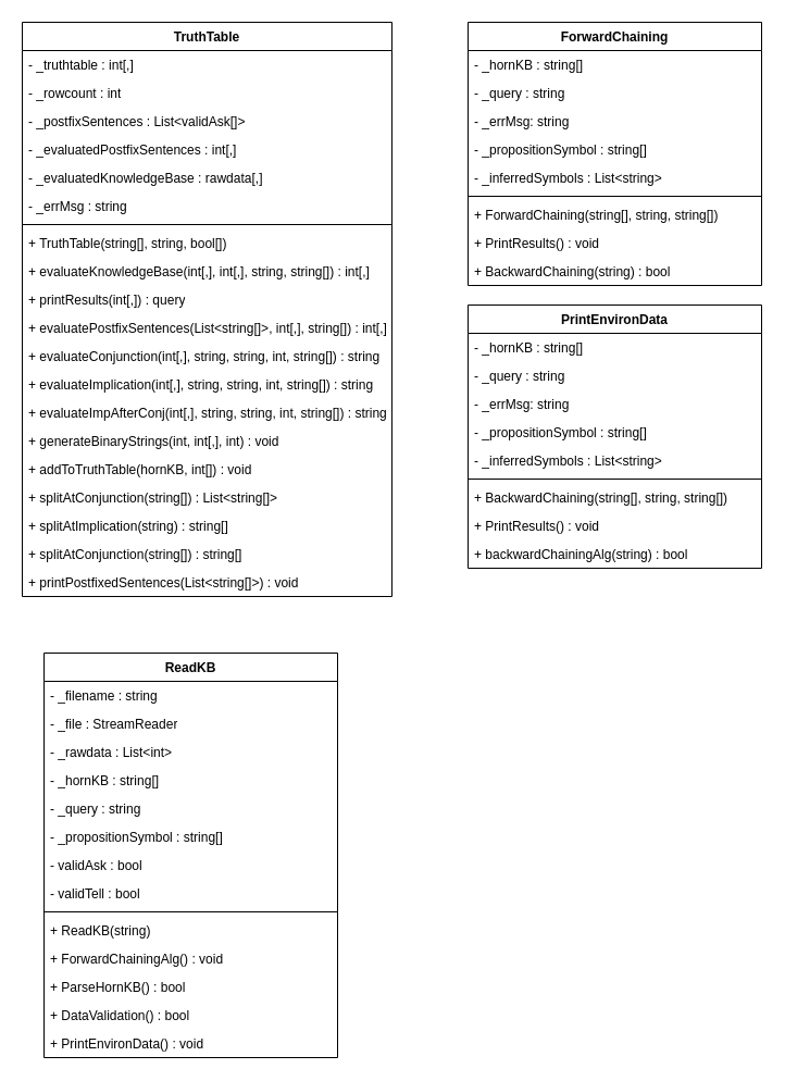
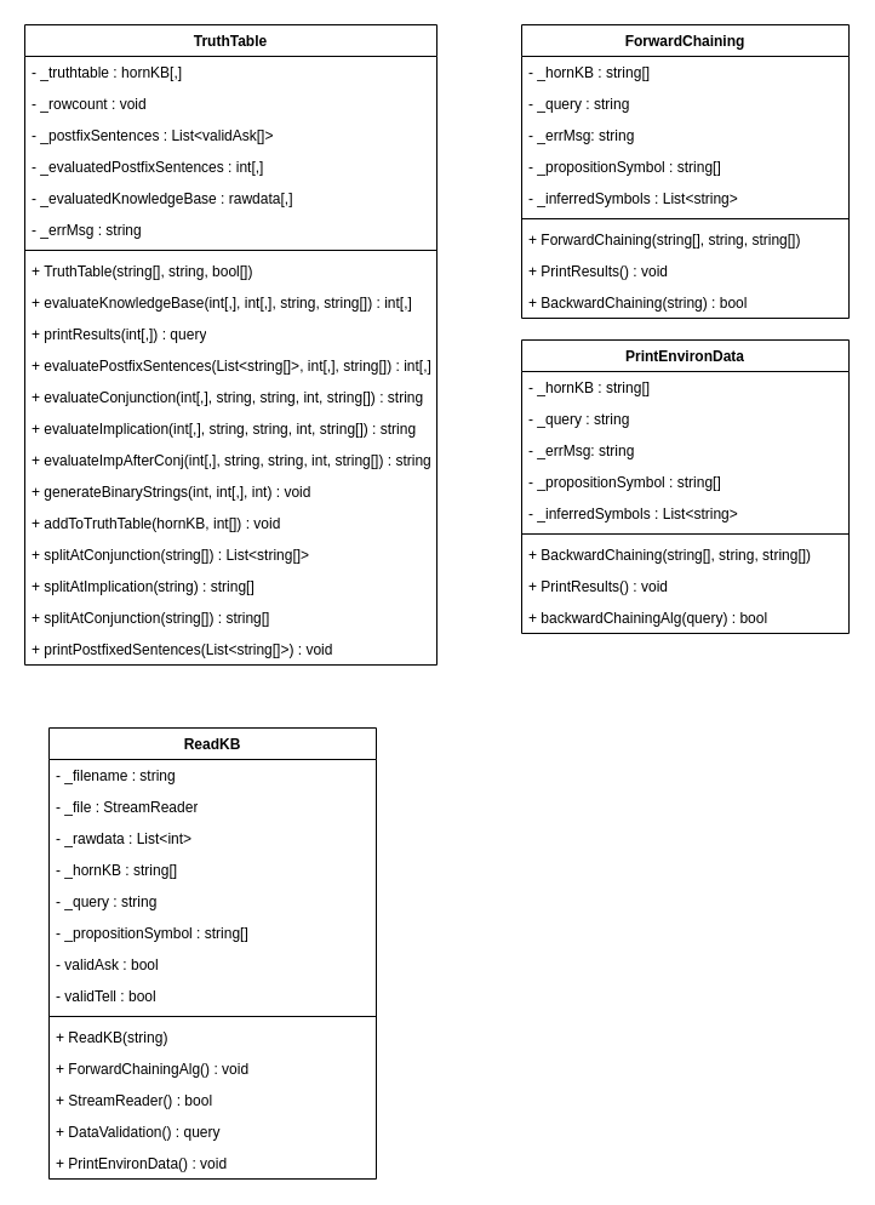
- <mxCell id="3" value="- _truthtable : int[,]" style="text;strokeColor=none;fillColor=none;align=left;verticalAlign=top;spacingLeft=4;spacingRight=4;overflow=hidden;rotatable=0;points=[[0,0.5],[1,0.5]];portConstraint=eastwest;whiteSpace=wrap;html=1;" parent="2" vertex="1"><mxGeometry y="26" width="340" height="26" as="geometry" /></mxCell>
+ <mxCell id="3" value="- _truthtable : hornKB[,]" style="text;strokeColor=none;fillColor=none;align=left;verticalAlign=top;spacingLeft=4;spacingRight=4;overflow=hidden;rotatable=0;points=[[0,0.5],[1,0.5]];portConstraint=eastwest;whiteSpace=wrap;html=1;" parent="2" vertex="1"><mxGeometry y="26" width="340" height="26" as="geometry" /></mxCell>
- <mxCell id="4" value="- _rowcount : int" style="text;strokeColor=none;fillColor=none;align=left;verticalAlign=top;spacingLeft=4;spacingRight=4;overflow=hidden;rotatable=0;points=[[0,0.5],[1,0.5]];portConstraint=eastwest;whiteSpace=wrap;html=1;" parent="2" vertex="1"><mxGeometry y="52" width="340" height="26" as="geometry" /></mxCell>
+ <mxCell id="4" value="- _rowcount : void" style="text;strokeColor=none;fillColor=none;align=left;verticalAlign=top;spacingLeft=4;spacingRight=4;overflow=hidden;rotatable=0;points=[[0,0.5],[1,0.5]];portConstraint=eastwest;whiteSpace=wrap;html=1;" parent="2" vertex="1"><mxGeometry y="52" width="340" height="26" as="geometry" /></mxCell>
- <mxCell id="42" value="+ backwardChainingAlg(string) : bool" style="text;strokeColor=none;fillColor=none;align=left;verticalAlign=top;spacingLeft=4;spacingRight=4;overflow=hidden;rotatable=0;points=[[0,0.5],[1,0.5]];portConstraint=eastwest;whiteSpace=wrap;html=1;" parent="33" vertex="1"><mxGeometry y="216" width="270" height="26" as="geometry" /></mxCell>
+ <mxCell id="42" value="+ backwardChainingAlg(query) : bool" style="text;strokeColor=none;fillColor=none;align=left;verticalAlign=top;spacingLeft=4;spacingRight=4;overflow=hidden;rotatable=0;points=[[0,0.5],[1,0.5]];portConstraint=eastwest;whiteSpace=wrap;html=1;" parent="33" vertex="1"><mxGeometry y="216" width="270" height="26" as="geometry" /></mxCell>
- <mxCell id="55" value="+ ParseHornKB() : bool" style="text;strokeColor=none;fillColor=none;align=left;verticalAlign=top;spacingLeft=4;spacingRight=4;overflow=hidden;rotatable=0;points=[[0,0.5],[1,0.5]];portConstraint=eastwest;whiteSpace=wrap;html=1;" vertex="1" parent="43"><mxGeometry y="294" width="270" height="26" as="geometry" /></mxCell>
+ <mxCell id="55" value="+ StreamReader() : bool" style="text;strokeColor=none;fillColor=none;align=left;verticalAlign=top;spacingLeft=4;spacingRight=4;overflow=hidden;rotatable=0;points=[[0,0.5],[1,0.5]];portConstraint=eastwest;whiteSpace=wrap;html=1;" vertex="1" parent="43"><mxGeometry y="294" width="270" height="26" as="geometry" /></mxCell>
- <mxCell id="56" value="+ DataValidation() : bool" style="text;strokeColor=none;fillColor=none;align=left;verticalAlign=top;spacingLeft=4;spacingRight=4;overflow=hidden;rotatable=0;points=[[0,0.5],[1,0.5]];portConstraint=eastwest;whiteSpace=wrap;html=1;" vertex="1" parent="43"><mxGeometry y="320" width="270" height="26" as="geometry" /></mxCell>
+ <mxCell id="56" value="+ DataValidation() : query" style="text;strokeColor=none;fillColor=none;align=left;verticalAlign=top;spacingLeft=4;spacingRight=4;overflow=hidden;rotatable=0;points=[[0,0.5],[1,0.5]];portConstraint=eastwest;whiteSpace=wrap;html=1;" vertex="1" parent="43"><mxGeometry y="320" width="270" height="26" as="geometry" /></mxCell>
